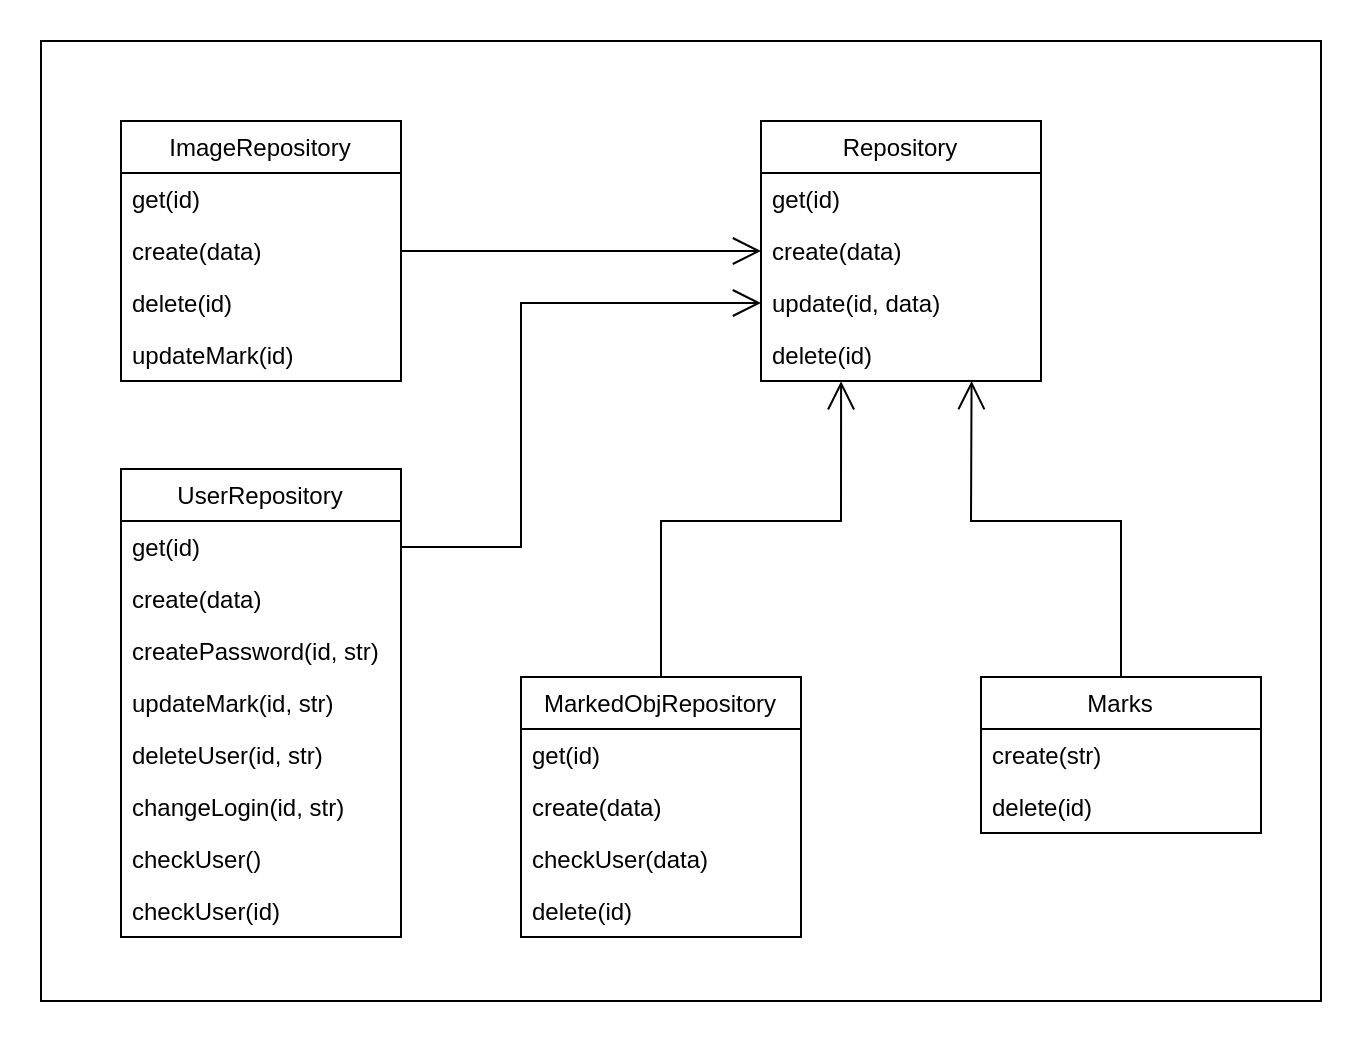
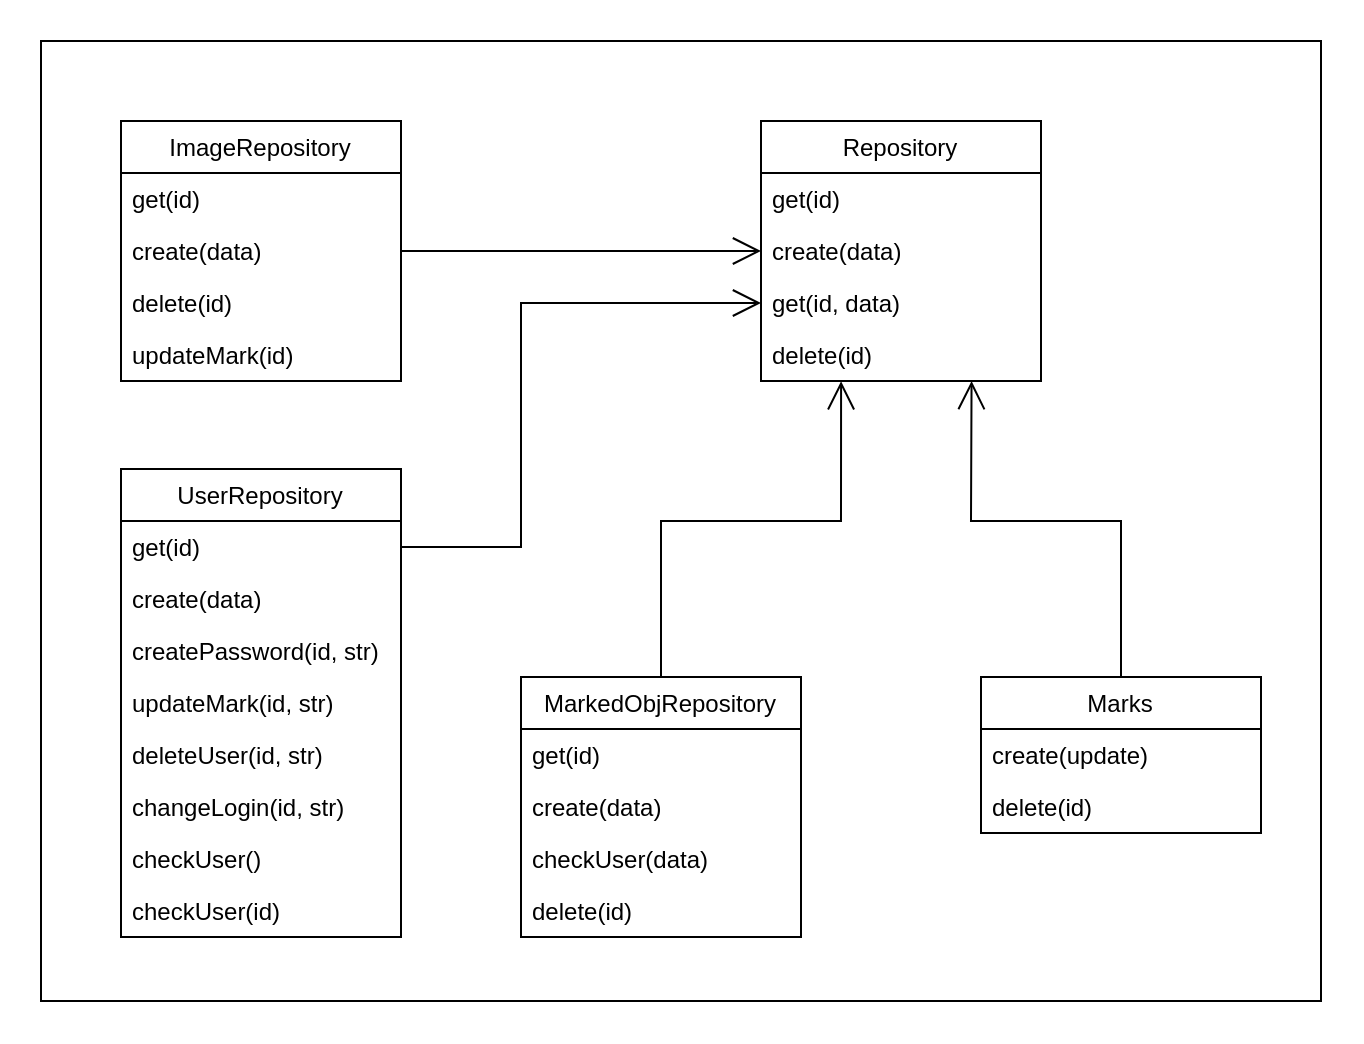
- <mxCell id="6" value="update(id, data)" style="text;strokeColor=none;fillColor=none;align=left;verticalAlign=top;spacingLeft=4;spacingRight=4;overflow=hidden;rotatable=0;points=[[0,0.5],[1,0.5]];portConstraint=eastwest;" vertex="1" parent="3"><mxGeometry y="78" width="140" height="26" as="geometry" /></mxCell>
+ <mxCell id="6" value="get(id, data)" style="text;strokeColor=none;fillColor=none;align=left;verticalAlign=top;spacingLeft=4;spacingRight=4;overflow=hidden;rotatable=0;points=[[0,0.5],[1,0.5]];portConstraint=eastwest;" vertex="1" parent="3"><mxGeometry y="78" width="140" height="26" as="geometry" /></mxCell>
- <mxCell id="28" value="create(str)" style="text;strokeColor=none;fillColor=none;align=left;verticalAlign=top;spacingLeft=4;spacingRight=4;overflow=hidden;rotatable=0;points=[[0,0.5],[1,0.5]];portConstraint=eastwest;" vertex="1" parent="27"><mxGeometry y="26" width="140" height="26" as="geometry" /></mxCell>
+ <mxCell id="28" value="create(update)" style="text;strokeColor=none;fillColor=none;align=left;verticalAlign=top;spacingLeft=4;spacingRight=4;overflow=hidden;rotatable=0;points=[[0,0.5],[1,0.5]];portConstraint=eastwest;" vertex="1" parent="27"><mxGeometry y="26" width="140" height="26" as="geometry" /></mxCell>
